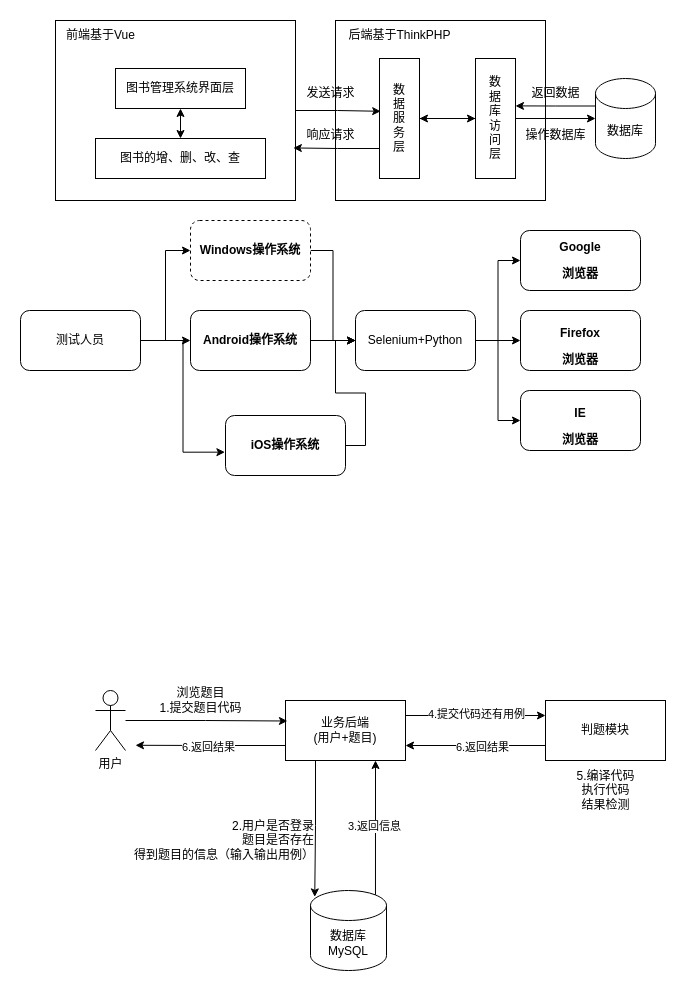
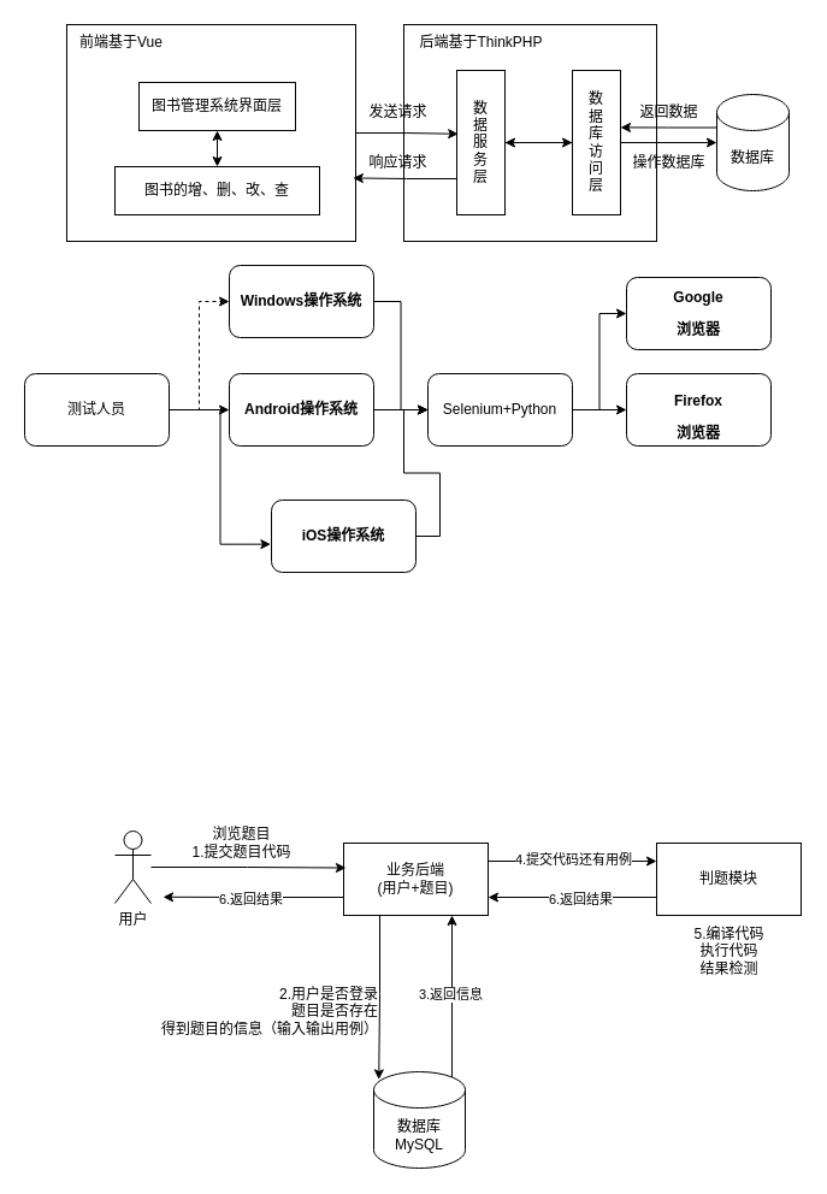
- <mxCell id="26" value="&lt;p class=&quot;MsoNormal&quot;&gt;&lt;b&gt;Windows操作系统&lt;/b&gt;&lt;/p&gt;" style="rounded=1;whiteSpace=wrap;html=1;dashed=1;" parent="1" vertex="1"><mxGeometry x="190" y="220" width="120" height="60" as="geometry" /></mxCell>
+ <mxCell id="26" value="&lt;p class=&quot;MsoNormal&quot;&gt;&lt;b&gt;Windows操作系统&lt;/b&gt;&lt;/p&gt;" style="rounded=1;whiteSpace=wrap;html=1;" parent="1" vertex="1"><mxGeometry x="190" y="220" width="120" height="60" as="geometry" /></mxCell>
- <mxCell id="23" style="edgeStyle=orthogonalEdgeStyle;rounded=0;orthogonalLoop=1;jettySize=auto;html=1;exitX=1;exitY=0.5;exitDx=0;exitDy=0;entryX=0;entryY=0.5;entryDx=0;entryDy=0;" parent="1" source="24" target="26" edge="1"><mxGeometry relative="1" as="geometry" /></mxCell>
+ <mxCell id="23" style="edgeStyle=orthogonalEdgeStyle;rounded=0;orthogonalLoop=1;jettySize=auto;html=1;exitX=1;exitY=0.5;exitDx=0;exitDy=0;entryX=0;entryY=0.5;entryDx=0;entryDy=0;dashed=1;" parent="1" source="24" target="26" edge="1"><mxGeometry relative="1" as="geometry" /></mxCell>
- <mxCell id="33" style="edgeStyle=orthogonalEdgeStyle;rounded=0;orthogonalLoop=1;jettySize=auto;html=1;entryX=0;entryY=0.5;entryDx=0;entryDy=0;" parent="1" source="34" target="29" edge="1"><mxGeometry relative="1" as="geometry" /></mxCell>
- <mxCell id="29" value="&lt;p class=&quot;MsoNormal&quot;&gt;&lt;b&gt;IE&lt;/b&gt;&lt;/p&gt;&lt;b style=&quot;border-color: var(--border-color);&quot;&gt;浏览器&lt;/b&gt;" style="rounded=1;whiteSpace=wrap;html=1;" parent="1" vertex="1"><mxGeometry x="520" y="390" width="120" height="60" as="geometry" /></mxCell>
